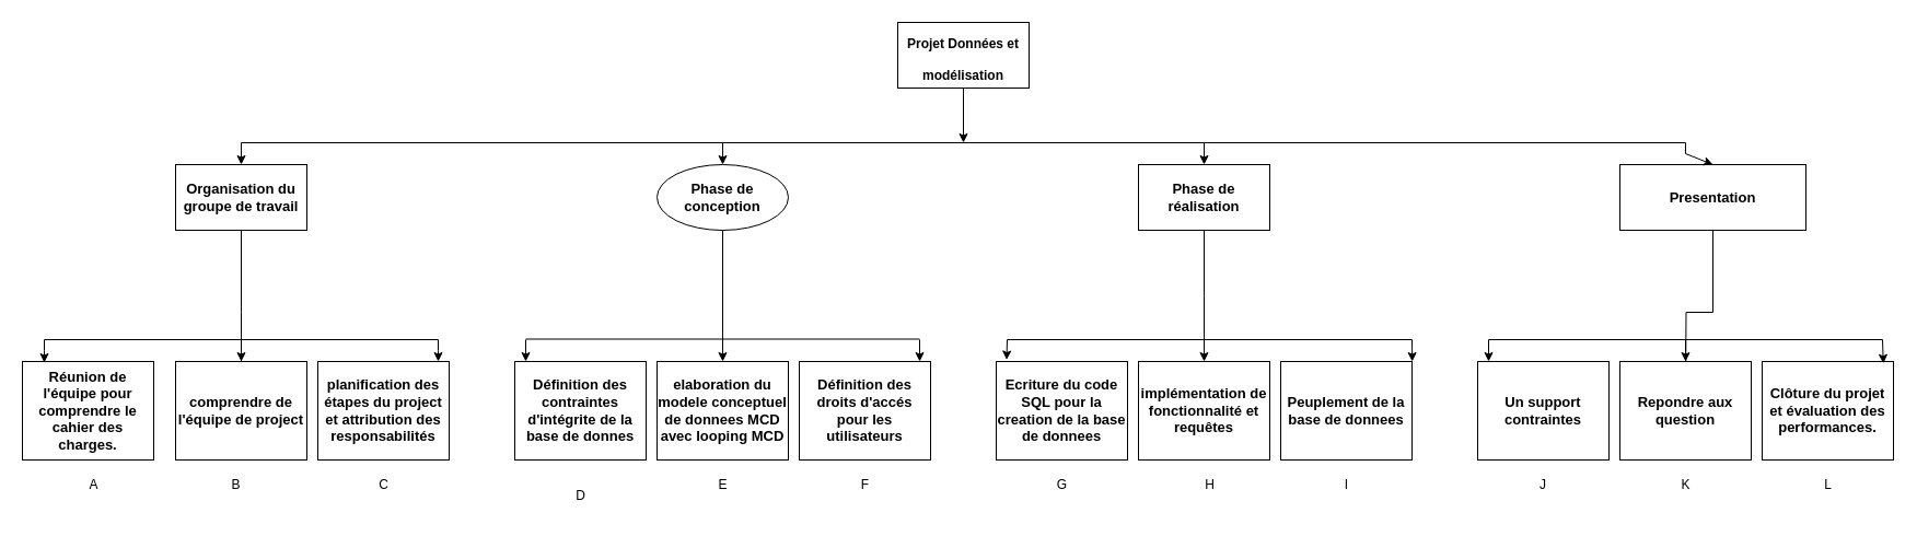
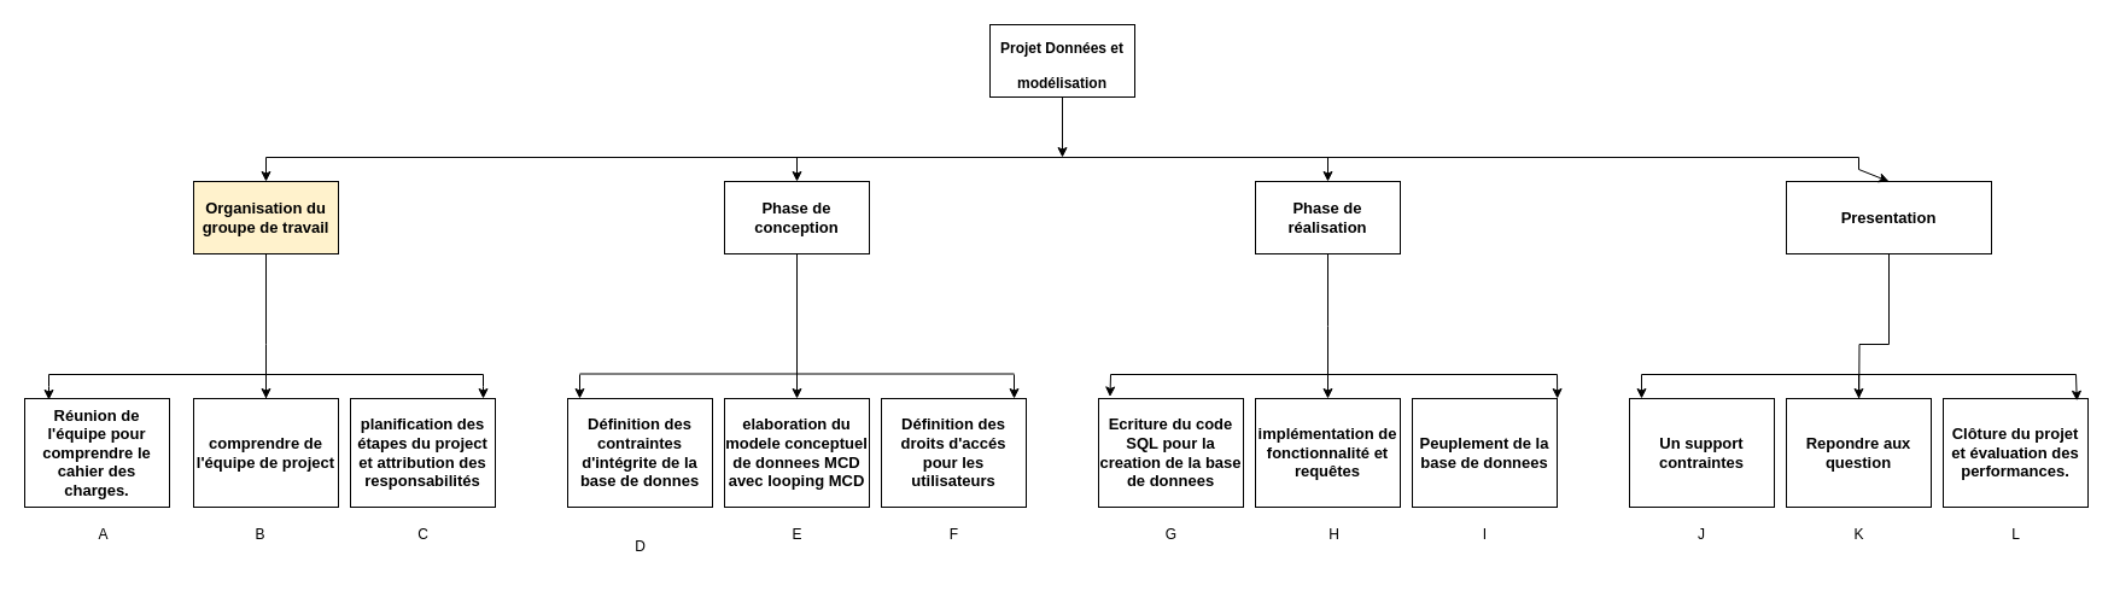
- <mxCell id="4" value="Organisation du groupe de travail" style="whiteSpace=wrap;html=1;rounded=0;fontStyle=1;fontSize=13;" parent="1" vertex="1"><mxGeometry x="160" y="150" width="120" height="60" as="geometry" /></mxCell>
+ <mxCell id="4" value="Organisation du groupe de travail" style="whiteSpace=wrap;html=1;rounded=0;fontStyle=1;fontSize=13;fillColor=#fff2cc;" parent="1" vertex="1"><mxGeometry x="160" y="150" width="120" height="60" as="geometry" /></mxCell>
- <mxCell id="5" value="&lt;div style=&quot;font-size: 13px;&quot;&gt;Phase de conception &lt;br style=&quot;font-size: 13px;&quot;&gt;&lt;/div&gt;" style="ellipse;whiteSpace=wrap;html=1;fontStyle=1;fontSize=13;" parent="1" vertex="1"><mxGeometry x="600" y="150" width="120" height="60" as="geometry" /></mxCell>
+ <mxCell id="5" value="&lt;div style=&quot;font-size: 13px;&quot;&gt;Phase de conception &lt;br style=&quot;font-size: 13px;&quot;&gt;&lt;/div&gt;" style="whiteSpace=wrap;html=1;rounded=0;fontStyle=1;fontSize=13;" parent="1" vertex="1"><mxGeometry x="600" y="150" width="120" height="60" as="geometry" /></mxCell>
